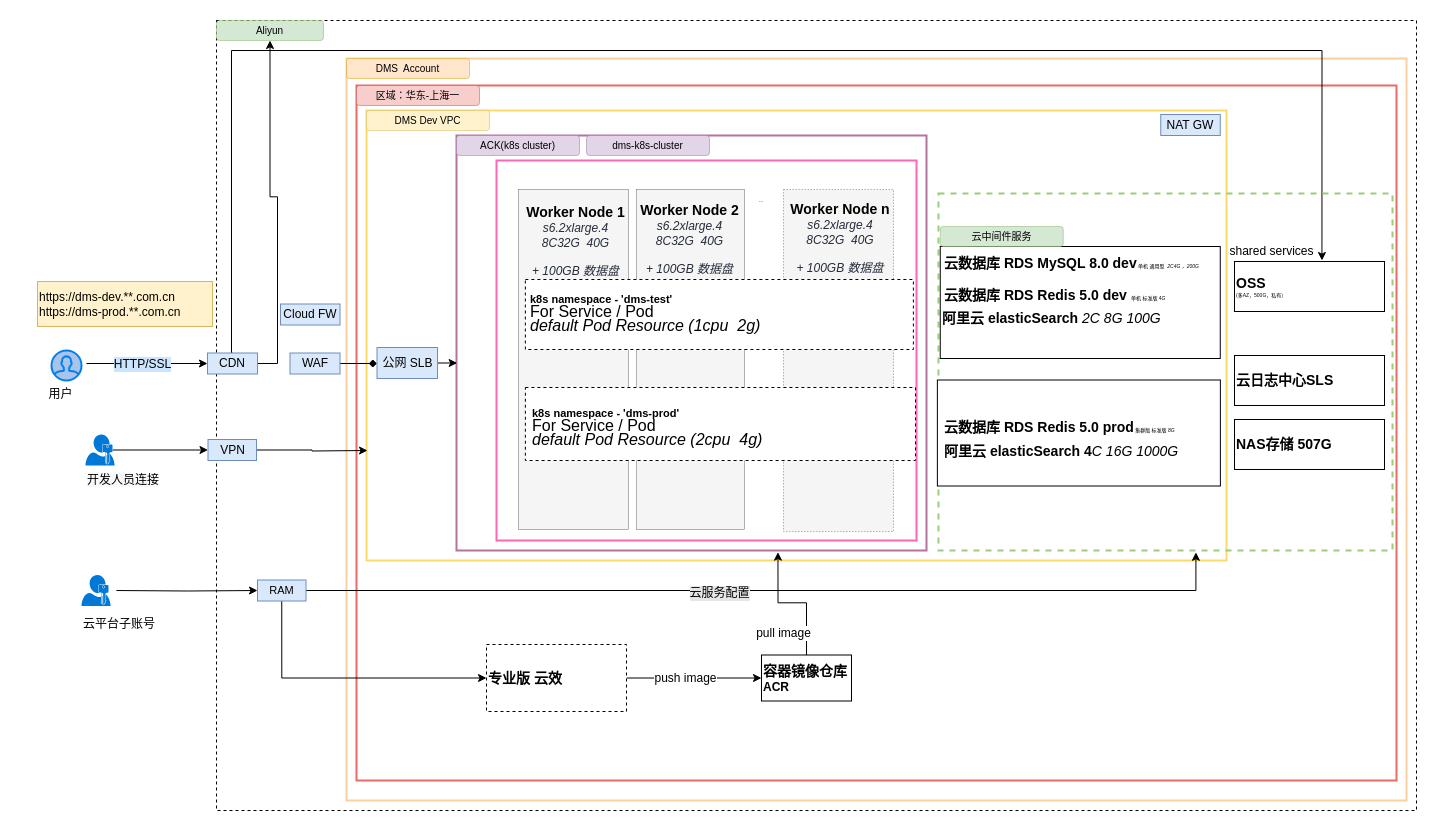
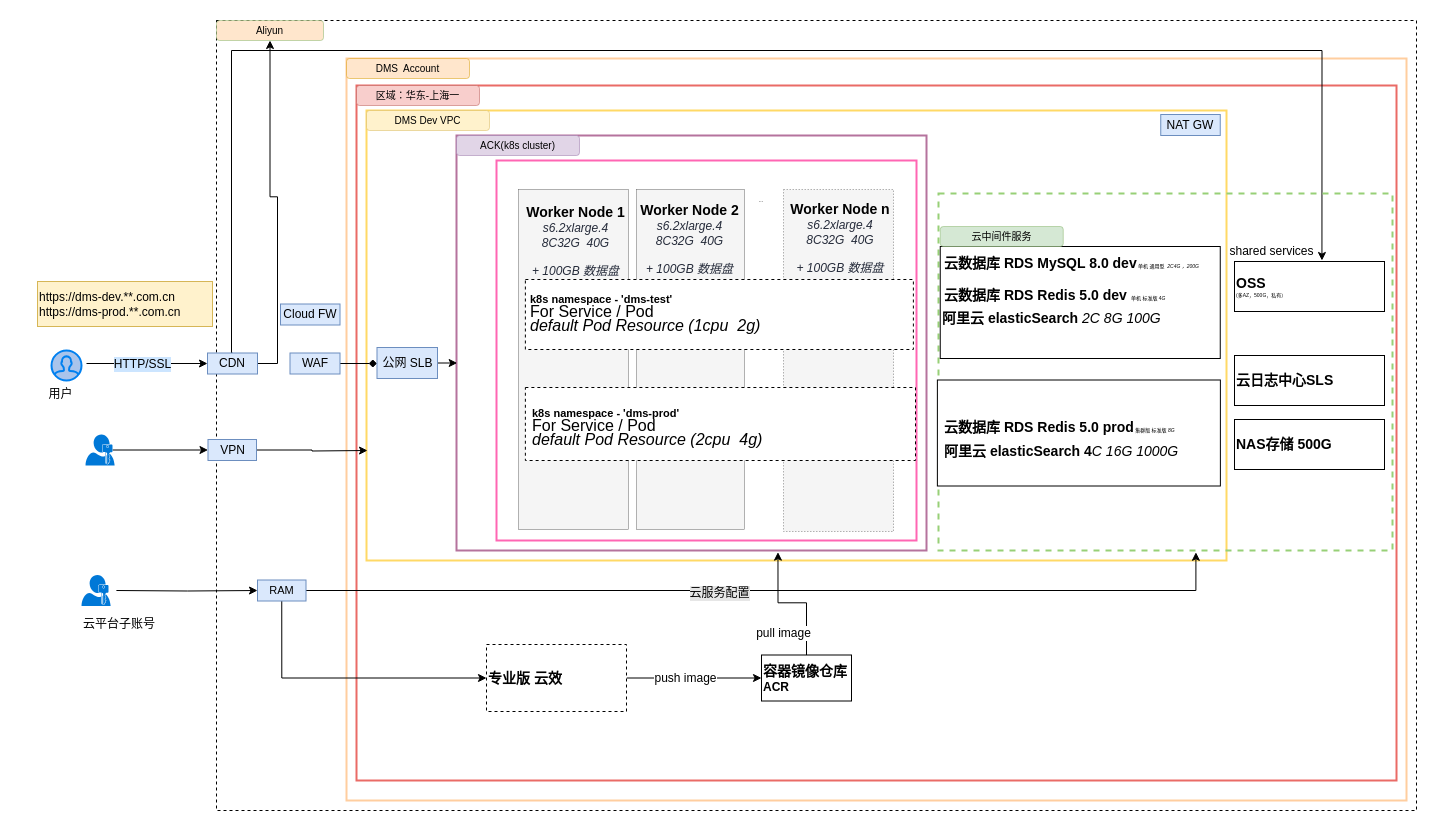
- <mxCell id="4" value="&lt;font style=&quot;font-size: 10px&quot;&gt;Aliyun&lt;/font&gt;" style="rounded=1;whiteSpace=wrap;html=1;strokeColor=#82b366;strokeWidth=0.5;align=center;fillColor=#d5e8d4;fontSize=10;" parent="1" vertex="1"><mxGeometry x="216" y="20" width="107" height="20" as="geometry" /></mxCell>
+ <mxCell id="4" value="&lt;font style=&quot;font-size: 10px&quot;&gt;Aliyun&lt;/font&gt;" style="rounded=1;whiteSpace=wrap;html=1;strokeColor=#82b366;strokeWidth=0.5;align=center;fillColor=#ffe6cc;fontSize=10;" parent="1" vertex="1"><mxGeometry x="216" y="20" width="107" height="20" as="geometry" /></mxCell>
- <mxCell id="12" value="dms-k8s-cluster" style="rounded=1;whiteSpace=wrap;html=1;strokeColor=#9673a6;strokeWidth=0.5;align=center;fillColor=#e1d5e7;fontSize=10;" parent="1" vertex="1"><mxGeometry x="586" y="135" width="123" height="20" as="geometry" /></mxCell>
- <mxCell id="68" value="&lt;span style=&quot;font-size: 14px&quot;&gt;&lt;b&gt;NAS存储 507G&lt;/b&gt;&lt;/span&gt;" style="rounded=0;whiteSpace=wrap;html=1;fontSize=5;strokeColor=#000000;strokeWidth=1;fillColor=#FFFFFF;align=left;" parent="1" vertex="1"><mxGeometry x="1234" y="419" width="150" height="50" as="geometry" /></mxCell>
+ <mxCell id="68" value="&lt;span style=&quot;font-size: 14px&quot;&gt;&lt;b&gt;NAS存储 500G&lt;/b&gt;&lt;/span&gt;" style="rounded=0;whiteSpace=wrap;html=1;fontSize=5;strokeColor=#000000;strokeWidth=1;fillColor=#FFFFFF;align=left;" parent="1" vertex="1"><mxGeometry x="1234" y="419" width="150" height="50" as="geometry" /></mxCell>
- <mxCell id="42" value="&lt;div style=&quot;text-align: center&quot;&gt;&lt;font face=&quot;helvetica&quot; style=&quot;font-size: 12px&quot;&gt;&lt;span style=&quot;background-color: rgb(248 , 249 , 250)&quot;&gt;开发人员连接&lt;/span&gt;&lt;/font&gt;&lt;/div&gt;" style="text;whiteSpace=wrap;html=1;fontSize=5;" parent="1" vertex="1"><mxGeometry x="85" y="466" width="80" height="34" as="geometry" /></mxCell>
